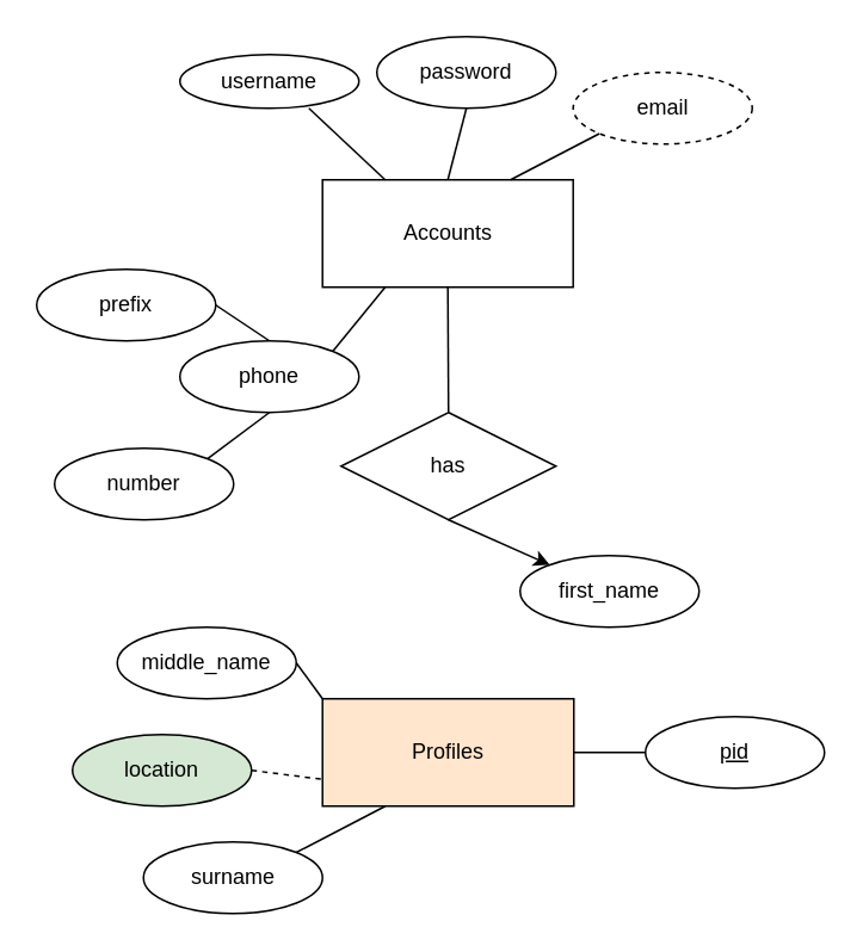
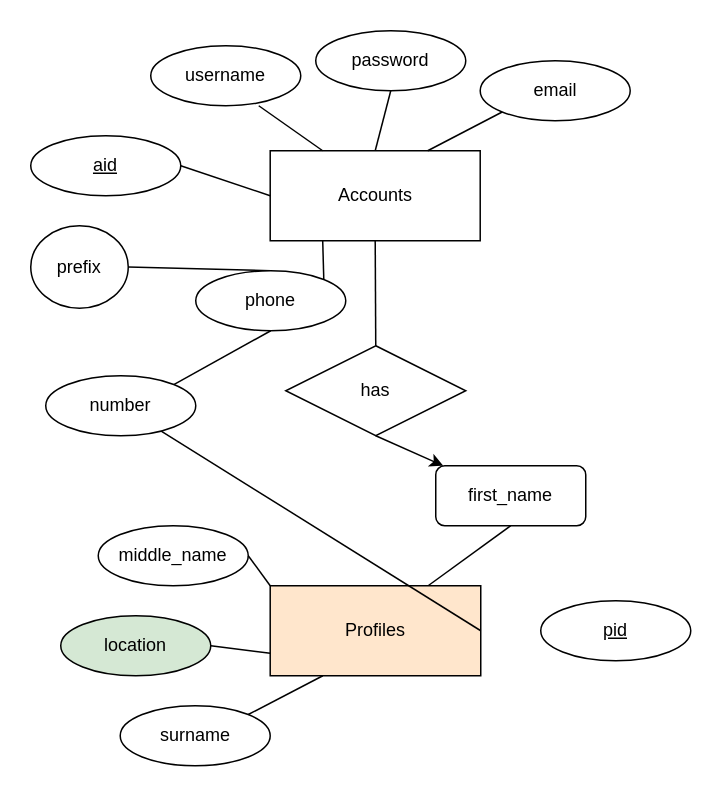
- <mxCell id="19" value="username" style="ellipse;whiteSpace=wrap;html=1;align=center;" parent="1" vertex="1"><mxGeometry x="100" y="30" width="100" height="30" as="geometry" /></mxCell>
+ <mxCell id="19" value="username" style="ellipse;whiteSpace=wrap;html=1;align=center;" parent="1" vertex="1"><mxGeometry x="100" y="30" width="100" height="40" as="geometry" /></mxCell>
- <mxCell id="10" value="&lt;div&gt;email&lt;/div&gt;" style="ellipse;whiteSpace=wrap;html=1;align=center;dashed=1;" parent="1" vertex="1"><mxGeometry x="319.64" y="40" width="100" height="40" as="geometry" /></mxCell>
+ <mxCell id="10" value="&lt;div&gt;email&lt;/div&gt;" style="ellipse;whiteSpace=wrap;html=1;align=center;" parent="1" vertex="1"><mxGeometry x="319.64" y="40" width="100" height="40" as="geometry" /></mxCell>
+ <mxCell id="17" value="aid" style="ellipse;whiteSpace=wrap;html=1;align=center;fontStyle=4;" parent="1" vertex="1"><mxGeometry x="20" y="90" width="100" height="40" as="geometry" /></mxCell>
+ <mxCell id="18" value="" style="endArrow=none;html=1;rounded=0;exitX=1;exitY=0.5;exitDx=0;exitDy=0;entryX=0;entryY=0.5;entryDx=0;entryDy=0;" parent="1" source="17" target="2" edge="1"><mxGeometry relative="1" as="geometry"><mxPoint x="110" y="240" as="sourcePoint" /><mxPoint x="270" y="240" as="targetPoint" /></mxGeometry></mxCell>
- <mxCell id="25" value="prefix" style="ellipse;whiteSpace=wrap;html=1;align=center;" vertex="1" parent="1"><mxGeometry x="20" y="150" width="100" height="40" as="geometry" /></mxCell>
+ <mxCell id="25" value="prefix" style="ellipse;whiteSpace=wrap;html=1;align=center;" vertex="1" parent="1"><mxGeometry x="20" y="150" width="65" height="55" as="geometry" /></mxCell>
- <mxCell id="29" value="&lt;div&gt;phone&lt;/div&gt;" style="ellipse;whiteSpace=wrap;html=1;align=center;" vertex="1" parent="1"><mxGeometry x="100" y="190" width="100" height="40" as="geometry" /></mxCell>
+ <mxCell id="29" value="&lt;div&gt;phone&lt;/div&gt;" style="ellipse;whiteSpace=wrap;html=1;align=center;" vertex="1" parent="1"><mxGeometry x="130" y="180" width="100" height="40" as="geometry" /></mxCell>
- <mxCell id="4" value="&lt;div&gt;first_name&lt;/div&gt;" style="ellipse;whiteSpace=wrap;html=1;align=center;" parent="1" vertex="1"><mxGeometry x="290" y="310" width="100" height="40" as="geometry" /></mxCell>
+ <mxCell id="4" value="&lt;div&gt;first_name&lt;/div&gt;" style="whiteSpace=wrap;html=1;align=center;rounded=1;" parent="1" vertex="1"><mxGeometry x="290" y="310" width="100" height="40" as="geometry" /></mxCell>
+ <mxCell id="5" value="" style="endArrow=none;html=1;rounded=0;exitX=0.5;exitY=1;exitDx=0;exitDy=0;entryX=0.75;entryY=0;entryDx=0;entryDy=0;" parent="1" source="4" target="14" edge="1"><mxGeometry relative="1" as="geometry"><mxPoint x="320" y="350" as="sourcePoint" /><mxPoint x="500" y="320" as="targetPoint" /></mxGeometry></mxCell>
- <mxCell id="24" value="" style="endArrow=none;html=1;rounded=0;exitX=1;exitY=0.5;exitDx=0;exitDy=0;entryX=0;entryY=0.5;entryDx=0;entryDy=0;" parent="1" source="14" target="23" edge="1"><mxGeometry relative="1" as="geometry"><mxPoint x="435" y="350" as="sourcePoint" /><mxPoint x="595" y="350" as="targetPoint" /></mxGeometry></mxCell>
+ <mxCell id="24" value="" style="endArrow=none;html=1;rounded=0;exitX=1;exitY=0.5;exitDx=0;exitDy=0;" parent="1" source="14" target="26" edge="1"><mxGeometry relative="1" as="geometry"><mxPoint x="435" y="350" as="sourcePoint" /><mxPoint x="595" y="350" as="targetPoint" /></mxGeometry></mxCell>
- <mxCell id="16" value="" style="endArrow=none;html=1;rounded=0;exitX=1;exitY=0.5;exitDx=0;exitDy=0;entryX=0;entryY=0.75;entryDx=0;entryDy=0;dashed=1;" parent="1" source="15" target="14" edge="1"><mxGeometry relative="1" as="geometry"><mxPoint x="259.64" y="340" as="sourcePoint" /><mxPoint x="259.76" y="400" as="targetPoint" /></mxGeometry></mxCell>
+ <mxCell id="16" value="" style="endArrow=none;html=1;rounded=0;exitX=1;exitY=0.5;exitDx=0;exitDy=0;entryX=0;entryY=0.75;entryDx=0;entryDy=0;" parent="1" source="15" target="14" edge="1"><mxGeometry relative="1" as="geometry"><mxPoint x="259.64" y="340" as="sourcePoint" /><mxPoint x="259.76" y="400" as="targetPoint" /></mxGeometry></mxCell>
